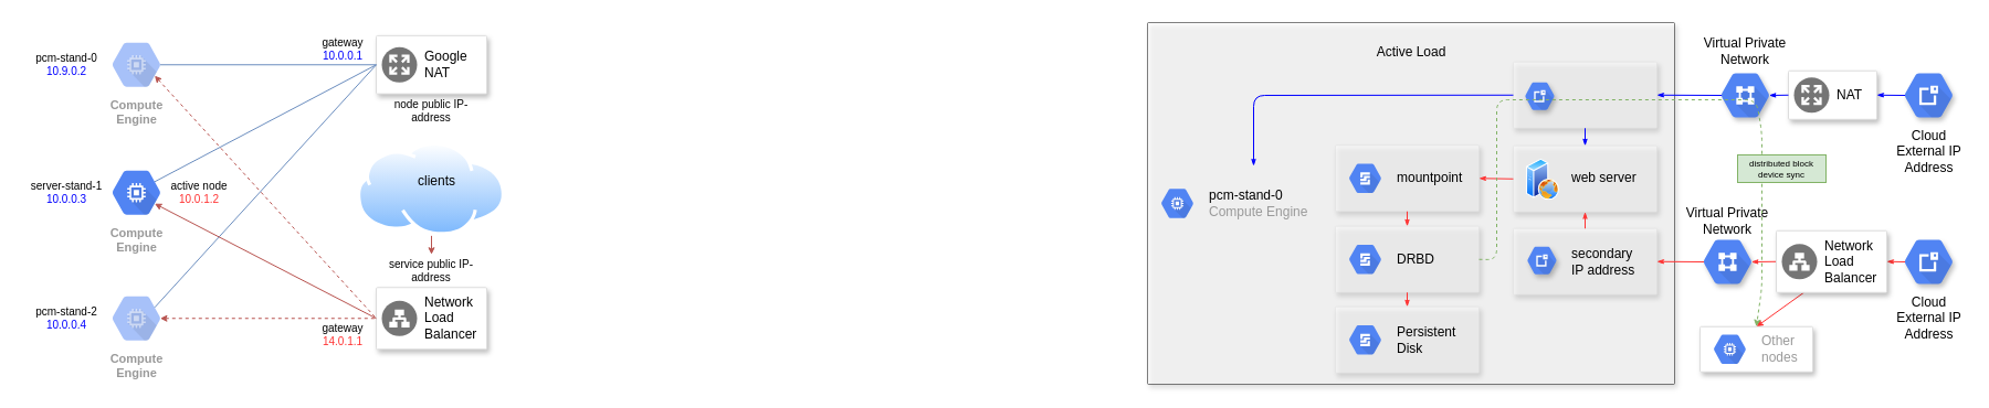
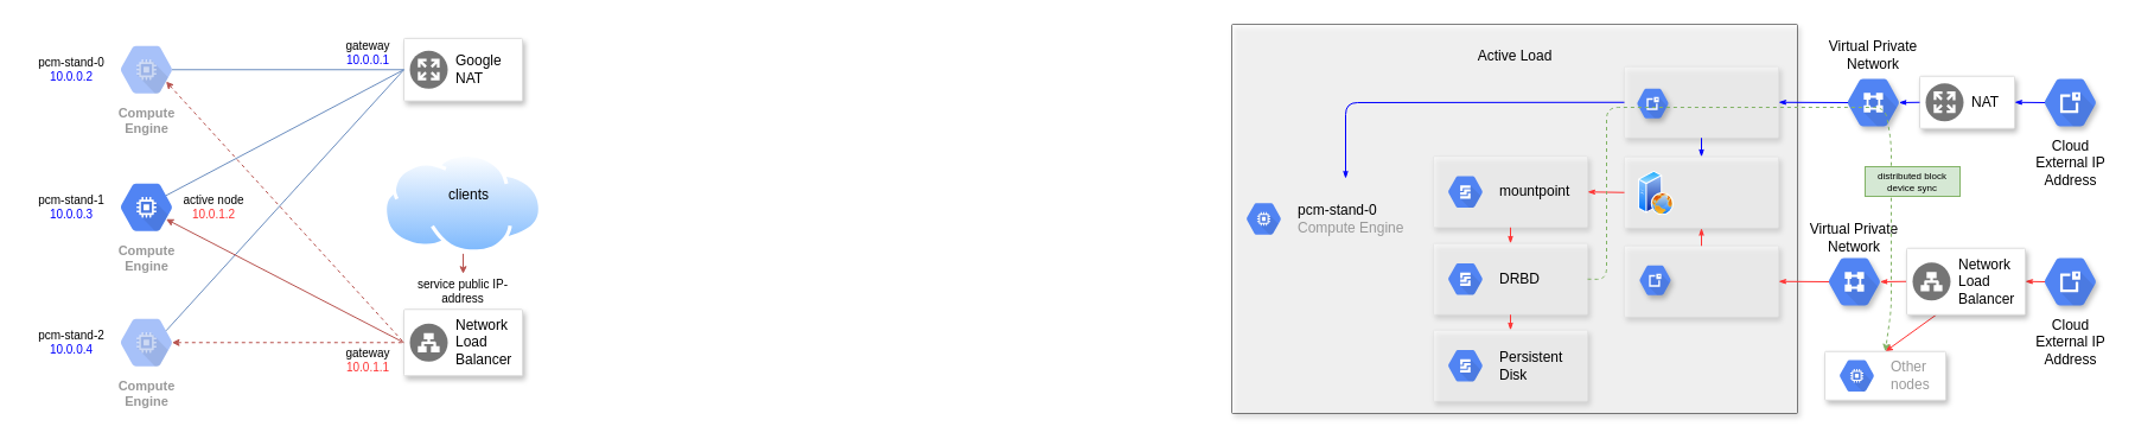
- <mxCell id="12" value="pcm-stand-0&lt;br style=&quot;font-size: 10px&quot;&gt;&lt;font color=&quot;#0000ff&quot;&gt;10.9.0.2&lt;/font&gt;" style="text;html=1;strokeColor=none;fillColor=none;align=center;verticalAlign=middle;whiteSpace=wrap;rounded=0;fontSize=10;" parent="1" vertex="1"><mxGeometry x="20" y="43.25" width="80" height="30" as="geometry" /></mxCell>
+ <mxCell id="12" value="pcm-stand-0&lt;br style=&quot;font-size: 10px&quot;&gt;&lt;font color=&quot;#0000ff&quot;&gt;10.0.0.2&lt;/font&gt;" style="text;html=1;strokeColor=none;fillColor=none;align=center;verticalAlign=middle;whiteSpace=wrap;rounded=0;fontSize=10;" parent="1" vertex="1"><mxGeometry x="20" y="43.25" width="80" height="30" as="geometry" /></mxCell>
- <mxCell id="25" value="node public IP-address" style="text;html=1;strokeColor=none;fillColor=none;align=center;verticalAlign=middle;whiteSpace=wrap;rounded=0;opacity=50;fontSize=10;" parent="1" vertex="1"><mxGeometry x="350" y="84.62" width="80" height="30" as="geometry" /></mxCell>
- <mxCell id="39" value="web server" style="text;html=1;strokeColor=none;fillColor=none;align=left;verticalAlign=middle;whiteSpace=wrap;rounded=0;shadow=1;fontSize=12;fontColor=#000000;" parent="1" vertex="1"><mxGeometry x="1420" y="151.75" width="74" height="19" as="geometry" /></mxCell>
- <mxCell id="15" value="server-stand-1&lt;br style=&quot;font-size: 10px&quot;&gt;&lt;font color=&quot;#0000ff&quot;&gt;10.0.0.3&lt;/font&gt;" style="text;html=1;strokeColor=none;fillColor=none;align=center;verticalAlign=middle;whiteSpace=wrap;rounded=0;fontSize=10;" parent="1" vertex="1"><mxGeometry x="20" y="159.25" width="80" height="30" as="geometry" /></mxCell>
+ <mxCell id="15" value="pcm-stand-1&lt;br style=&quot;font-size: 10px&quot;&gt;&lt;font color=&quot;#0000ff&quot;&gt;10.0.0.3&lt;/font&gt;" style="text;html=1;strokeColor=none;fillColor=none;align=center;verticalAlign=middle;whiteSpace=wrap;rounded=0;fontSize=10;" parent="1" vertex="1"><mxGeometry x="20" y="159.25" width="80" height="30" as="geometry" /></mxCell>
- <mxCell id="54" value="secondary&lt;br style=&quot;font-size: 12px&quot;&gt;IP address" style="text;html=1;strokeColor=none;fillColor=none;align=left;verticalAlign=middle;whiteSpace=wrap;rounded=0;shadow=1;fontSize=12;fontColor=#000000;" parent="1" vertex="1"><mxGeometry x="1420" y="227.13" width="74" height="19" as="geometry" /></mxCell>
- <mxCell id="18" value="gateway&lt;br style=&quot;font-size: 10px&quot;&gt;&lt;font color=&quot;#ff3333&quot;&gt;14.0.1.1&lt;/font&gt;" style="text;html=1;strokeColor=none;fillColor=none;align=center;verticalAlign=middle;whiteSpace=wrap;rounded=0;fontSize=10;" parent="1" vertex="1"><mxGeometry x="270" y="287.5" width="80" height="30" as="geometry" /></mxCell>
+ <mxCell id="18" value="gateway&lt;br style=&quot;font-size: 10px&quot;&gt;&lt;font color=&quot;#ff3333&quot;&gt;10.0.1.1&lt;/font&gt;" style="text;html=1;strokeColor=none;fillColor=none;align=center;verticalAlign=middle;whiteSpace=wrap;rounded=0;fontSize=10;" parent="1" vertex="1"><mxGeometry x="270" y="287.5" width="80" height="30" as="geometry" /></mxCell>
